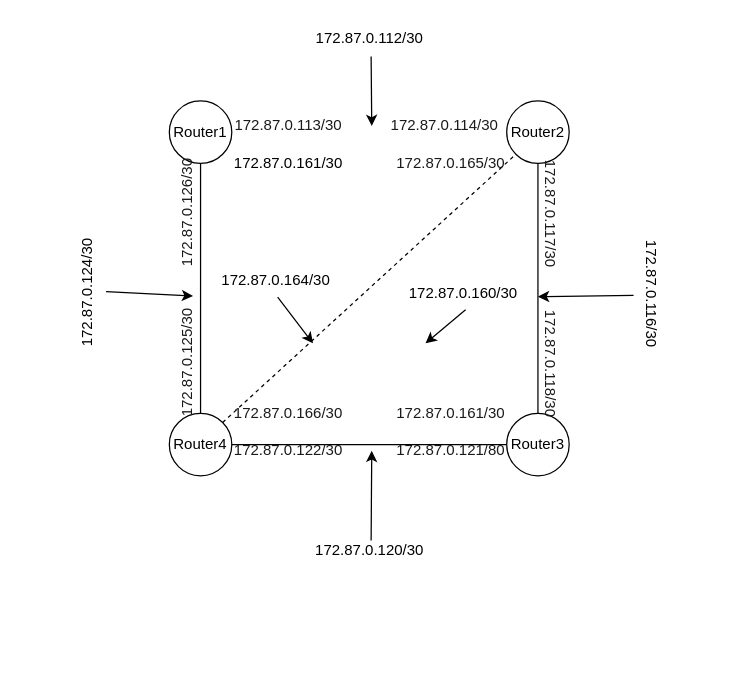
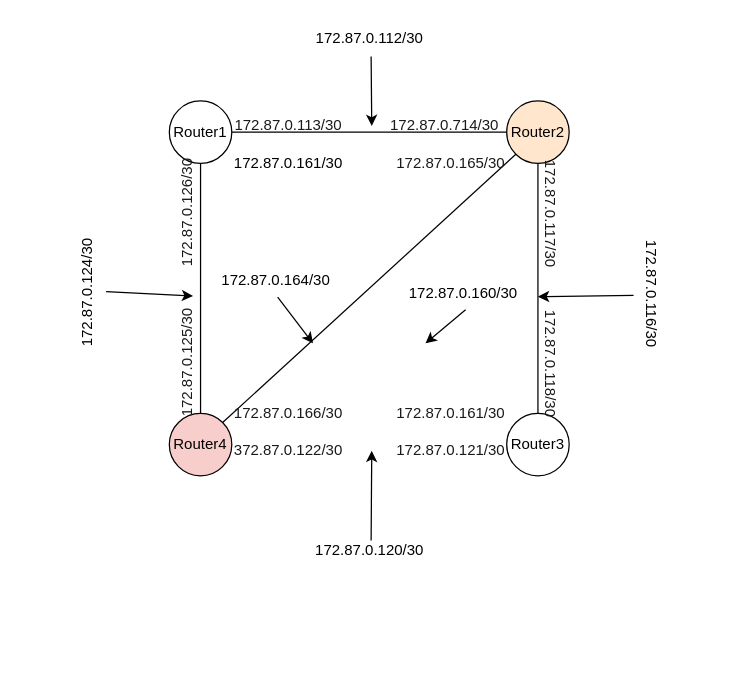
- <mxCell id="16" value="172.87.0.114/30" style="text;html=1;align=center;verticalAlign=middle;resizable=0;points=[];autosize=1;strokeColor=none;fillColor=none;fontColor=#1A1A1A;" vertex="1" parent="1"><mxGeometry x="305" y="90" width="100" height="20" as="geometry" /></mxCell>
+ <mxCell id="16" value="172.87.0.714/30" style="text;html=1;align=center;verticalAlign=middle;resizable=0;points=[];autosize=1;strokeColor=none;fillColor=none;fontColor=#1A1A1A;" vertex="1" parent="1"><mxGeometry x="305" y="90" width="100" height="20" as="geometry" /></mxCell>
+ <mxCell id="10" value="" style="endArrow=none;html=1;rounded=0;exitX=1;exitY=0.5;exitDx=0;exitDy=0;entryX=0;entryY=0.5;entryDx=0;entryDy=0;" edge="1" parent="1" source="2" target="5"><mxGeometry width="50" height="50" relative="1" as="geometry"><mxPoint x="325" y="220" as="sourcePoint" /><mxPoint x="375" y="170" as="targetPoint" /></mxGeometry></mxCell>
- <mxCell id="5" value="&lt;span&gt;Router2&lt;/span&gt;" style="ellipse;whiteSpace=wrap;html=1;aspect=fixed;" vertex="1" parent="1"><mxGeometry x="405" y="80" width="50" height="50" as="geometry" /></mxCell>
+ <mxCell id="5" value="&lt;span&gt;Router2&lt;/span&gt;" style="ellipse;whiteSpace=wrap;html=1;aspect=fixed;fillColor=#ffe6cc;" vertex="1" parent="1"><mxGeometry x="405" y="80" width="50" height="50" as="geometry" /></mxCell>
- <mxCell id="7" value="" style="endArrow=none;html=1;rounded=0;exitX=1;exitY=0;exitDx=0;exitDy=0;entryX=0;entryY=1;entryDx=0;entryDy=0;dashed=1;" edge="1" parent="1" source="3" target="5"><mxGeometry width="50" height="50" relative="1" as="geometry"><mxPoint x="325" y="220" as="sourcePoint" /><mxPoint x="375" y="170" as="targetPoint" /></mxGeometry></mxCell>
+ <mxCell id="7" value="" style="endArrow=none;html=1;rounded=0;exitX=1;exitY=0;exitDx=0;exitDy=0;entryX=0;entryY=1;entryDx=0;entryDy=0;" edge="1" parent="1" source="3" target="5"><mxGeometry width="50" height="50" relative="1" as="geometry"><mxPoint x="325" y="220" as="sourcePoint" /><mxPoint x="375" y="170" as="targetPoint" /></mxGeometry></mxCell>
- <mxCell id="3" value="&lt;span&gt;Router4&lt;/span&gt;" style="ellipse;whiteSpace=wrap;html=1;aspect=fixed;" vertex="1" parent="1"><mxGeometry x="135" y="330" width="50" height="50" as="geometry" /></mxCell>
+ <mxCell id="3" value="&lt;span&gt;Router4&lt;/span&gt;" style="ellipse;whiteSpace=wrap;html=1;aspect=fixed;fillColor=#f8cecc;" vertex="1" parent="1"><mxGeometry x="135" y="330" width="50" height="50" as="geometry" /></mxCell>
- <mxCell id="6" value="" style="endArrow=none;html=1;rounded=0;exitX=1;exitY=0.5;exitDx=0;exitDy=0;entryX=0;entryY=0.5;entryDx=0;entryDy=0;" edge="1" parent="1" source="3" target="4"><mxGeometry width="50" height="50" relative="1" as="geometry"><mxPoint x="325" y="260" as="sourcePoint" /><mxPoint x="375" y="210" as="targetPoint" /></mxGeometry></mxCell>
- <mxCell id="27" value="172.87.0.122/30" style="text;html=1;align=center;verticalAlign=middle;resizable=0;points=[];autosize=1;strokeColor=none;fillColor=none;fontColor=#1A1A1A;" vertex="1" parent="1"><mxGeometry x="180" y="350" width="100" height="20" as="geometry" /></mxCell>
+ <mxCell id="27" value="372.87.0.122/30" style="text;html=1;align=center;verticalAlign=middle;resizable=0;points=[];autosize=1;strokeColor=none;fillColor=none;fontColor=#1A1A1A;" vertex="1" parent="1"><mxGeometry x="180" y="350" width="100" height="20" as="geometry" /></mxCell>
- <mxCell id="26" value="172.87.0.121/80" style="text;html=1;align=center;verticalAlign=middle;resizable=0;points=[];autosize=1;strokeColor=none;fillColor=none;fontColor=#1A1A1A;" vertex="1" parent="1"><mxGeometry x="310" y="350" width="100" height="20" as="geometry" /></mxCell>
+ <mxCell id="26" value="172.87.0.121/30" style="text;html=1;align=center;verticalAlign=middle;resizable=0;points=[];autosize=1;strokeColor=none;fillColor=none;fontColor=#1A1A1A;" vertex="1" parent="1"><mxGeometry x="310" y="350" width="100" height="20" as="geometry" /></mxCell>
